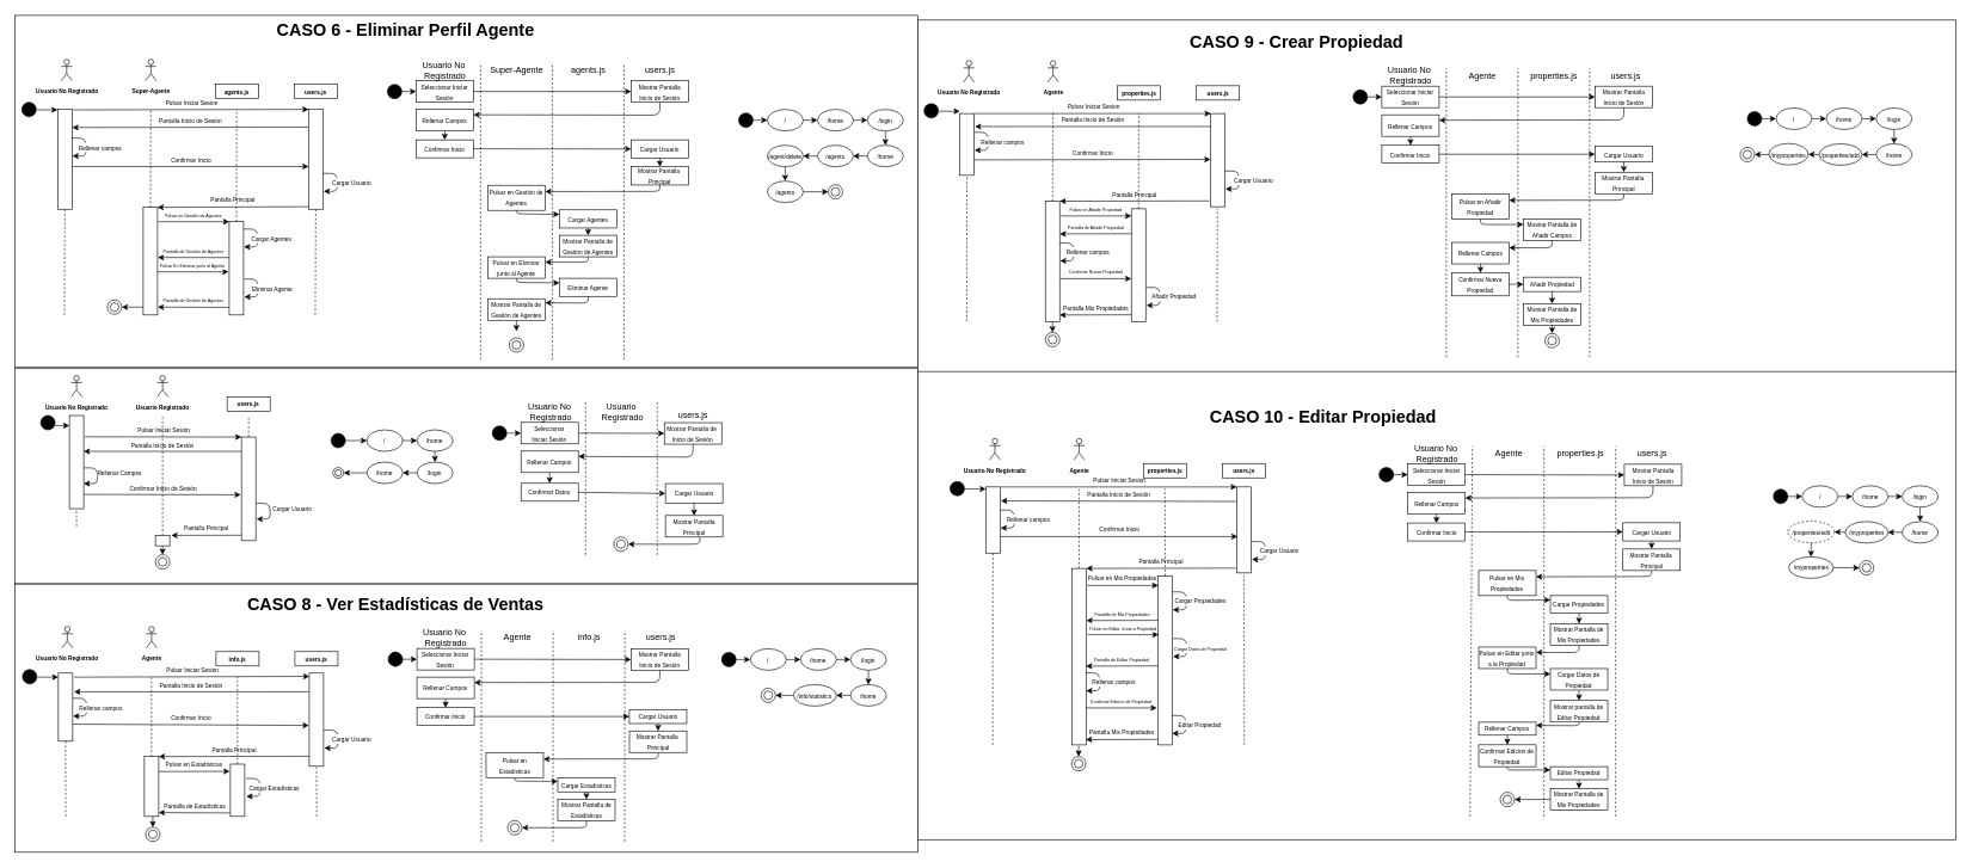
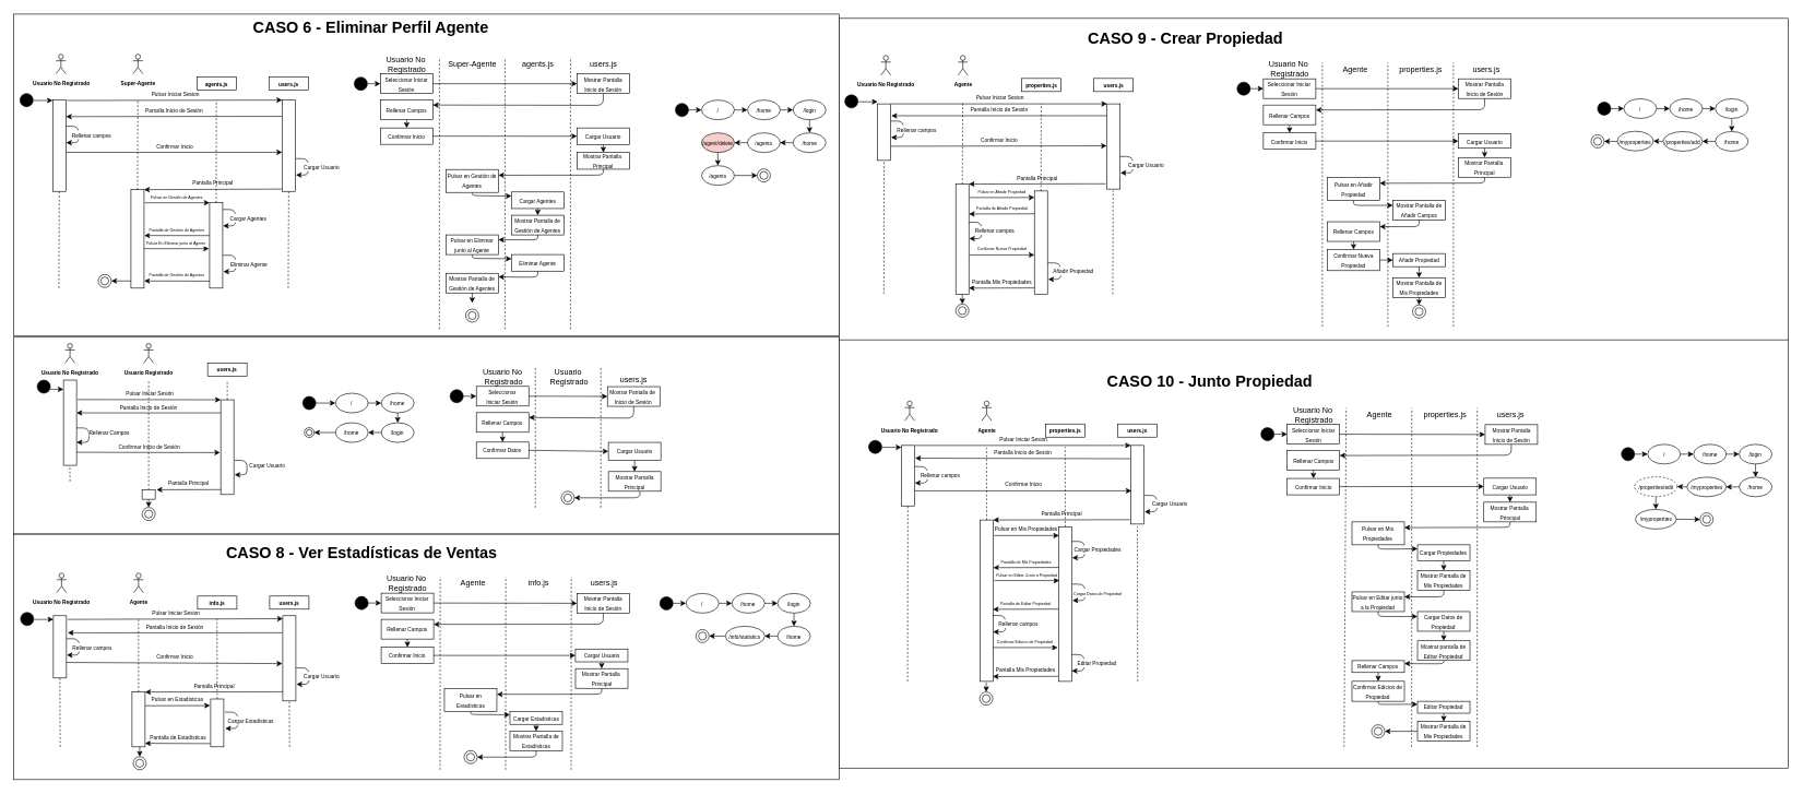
- <mxCell id="50" value="&lt;span style=&quot;font-size: 8px&quot;&gt;/agent/delete&lt;/span&gt;" style="ellipse;whiteSpace=wrap;html=1;" parent="1" vertex="1"><mxGeometry x="1070" y="202.03" width="50" height="30" as="geometry" /></mxCell>
+ <mxCell id="50" value="&lt;span style=&quot;font-size: 8px&quot;&gt;/agent/delete&lt;/span&gt;" style="ellipse;whiteSpace=wrap;html=1;fillColor=#f8cecc;" parent="1" vertex="1"><mxGeometry x="1070" y="202.03" width="50" height="30" as="geometry" /></mxCell>
- <mxCell id="282" value="&lt;font style=&quot;font-size: 24px&quot;&gt;&lt;b&gt;CASO 10 - Editar Propiedad&lt;/b&gt;&lt;/font&gt;" style="text;html=1;align=center;verticalAlign=middle;resizable=0;points=[];autosize=1;" parent="1" vertex="1"><mxGeometry x="1679.93" y="571.2" width="330" height="20" as="geometry" /></mxCell>
+ <mxCell id="282" value="&lt;font style=&quot;font-size: 24px&quot;&gt;&lt;b&gt;CASO 10 - Junto Propiedad&lt;/b&gt;&lt;/font&gt;" style="text;html=1;align=center;verticalAlign=middle;resizable=0;points=[];autosize=1;" parent="1" vertex="1"><mxGeometry x="1679.93" y="571.2" width="330" height="20" as="geometry" /></mxCell>
